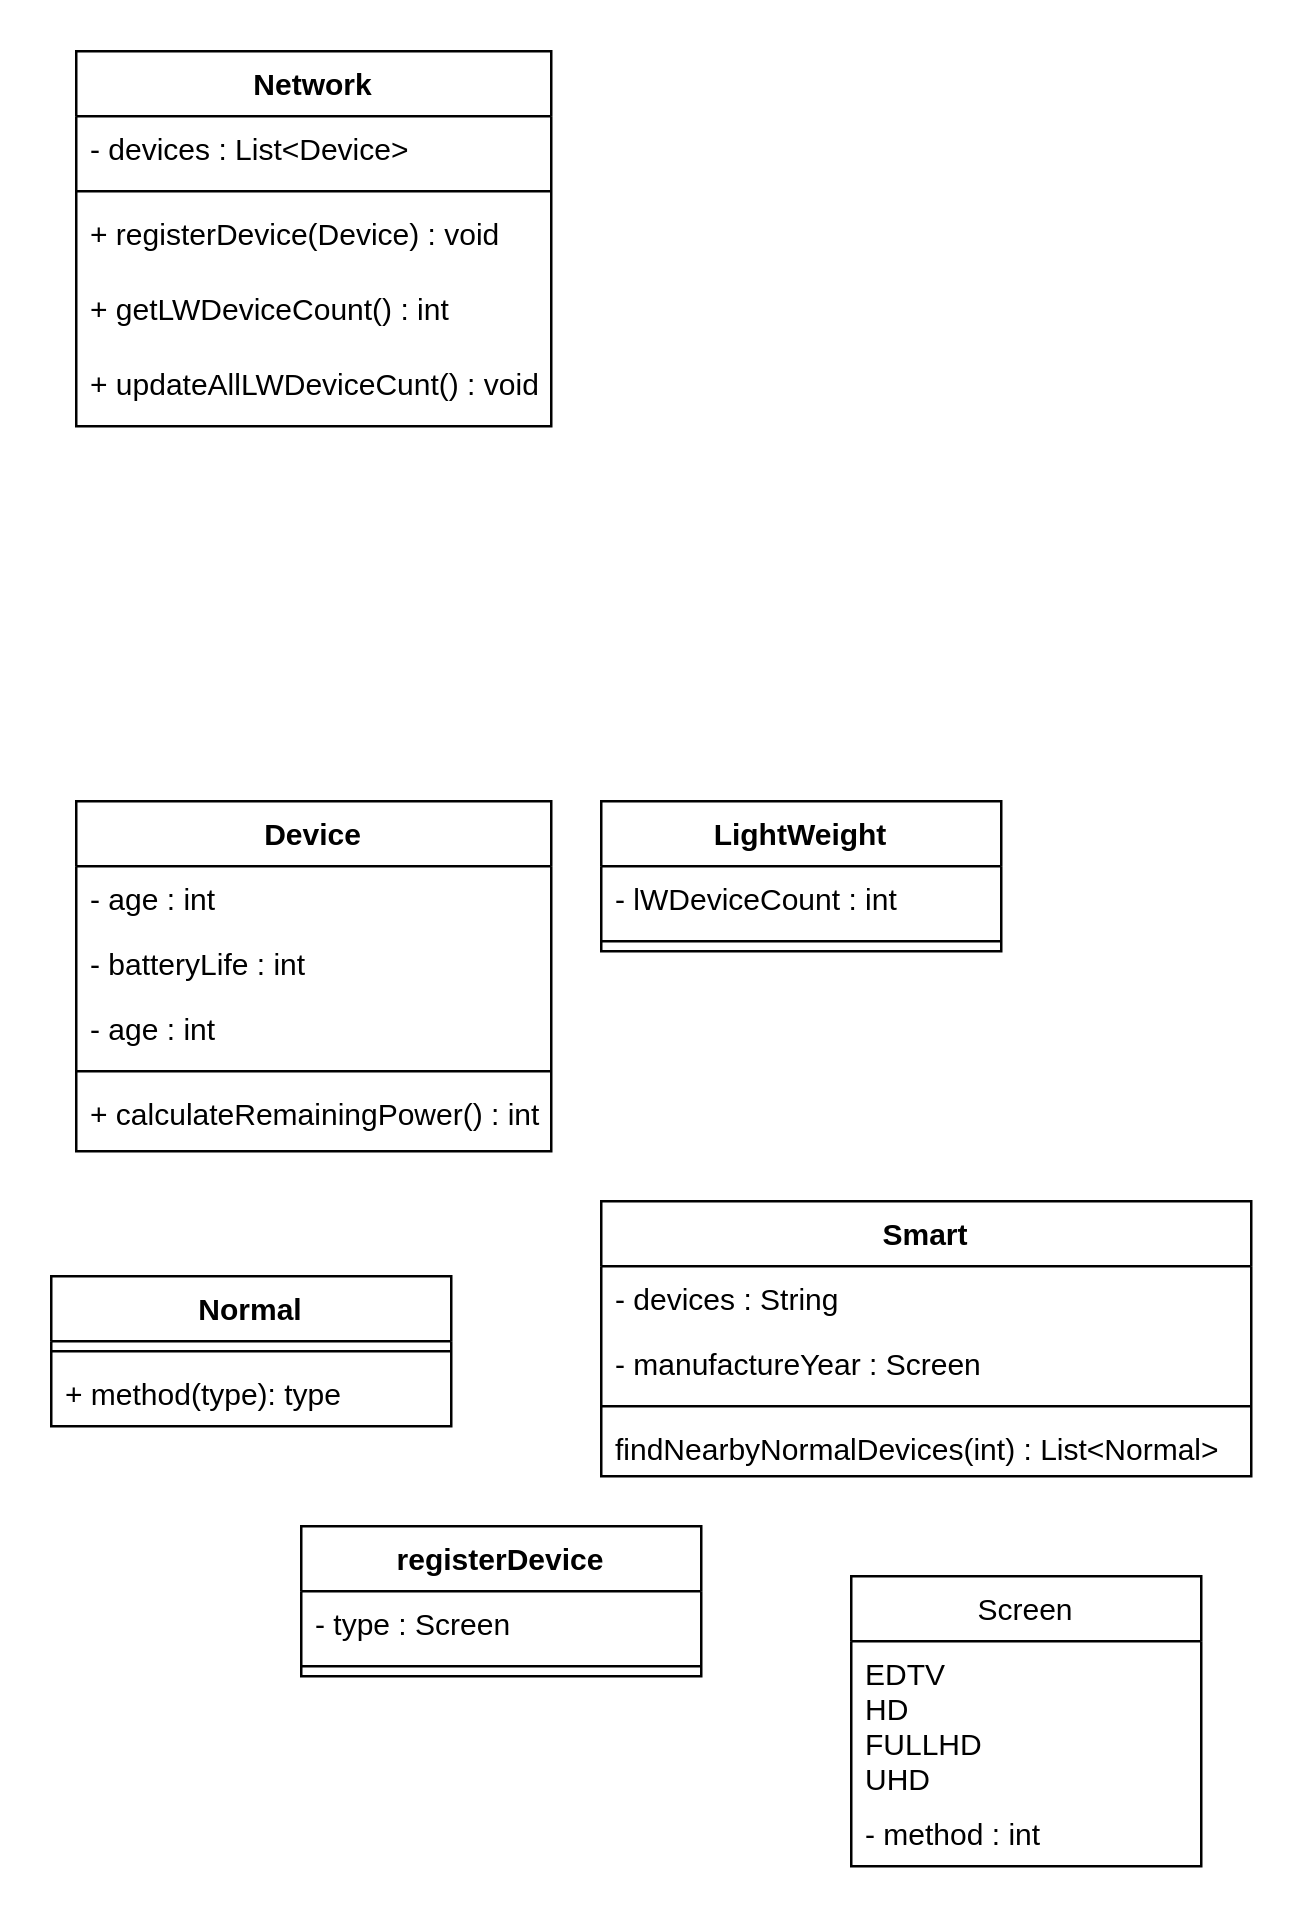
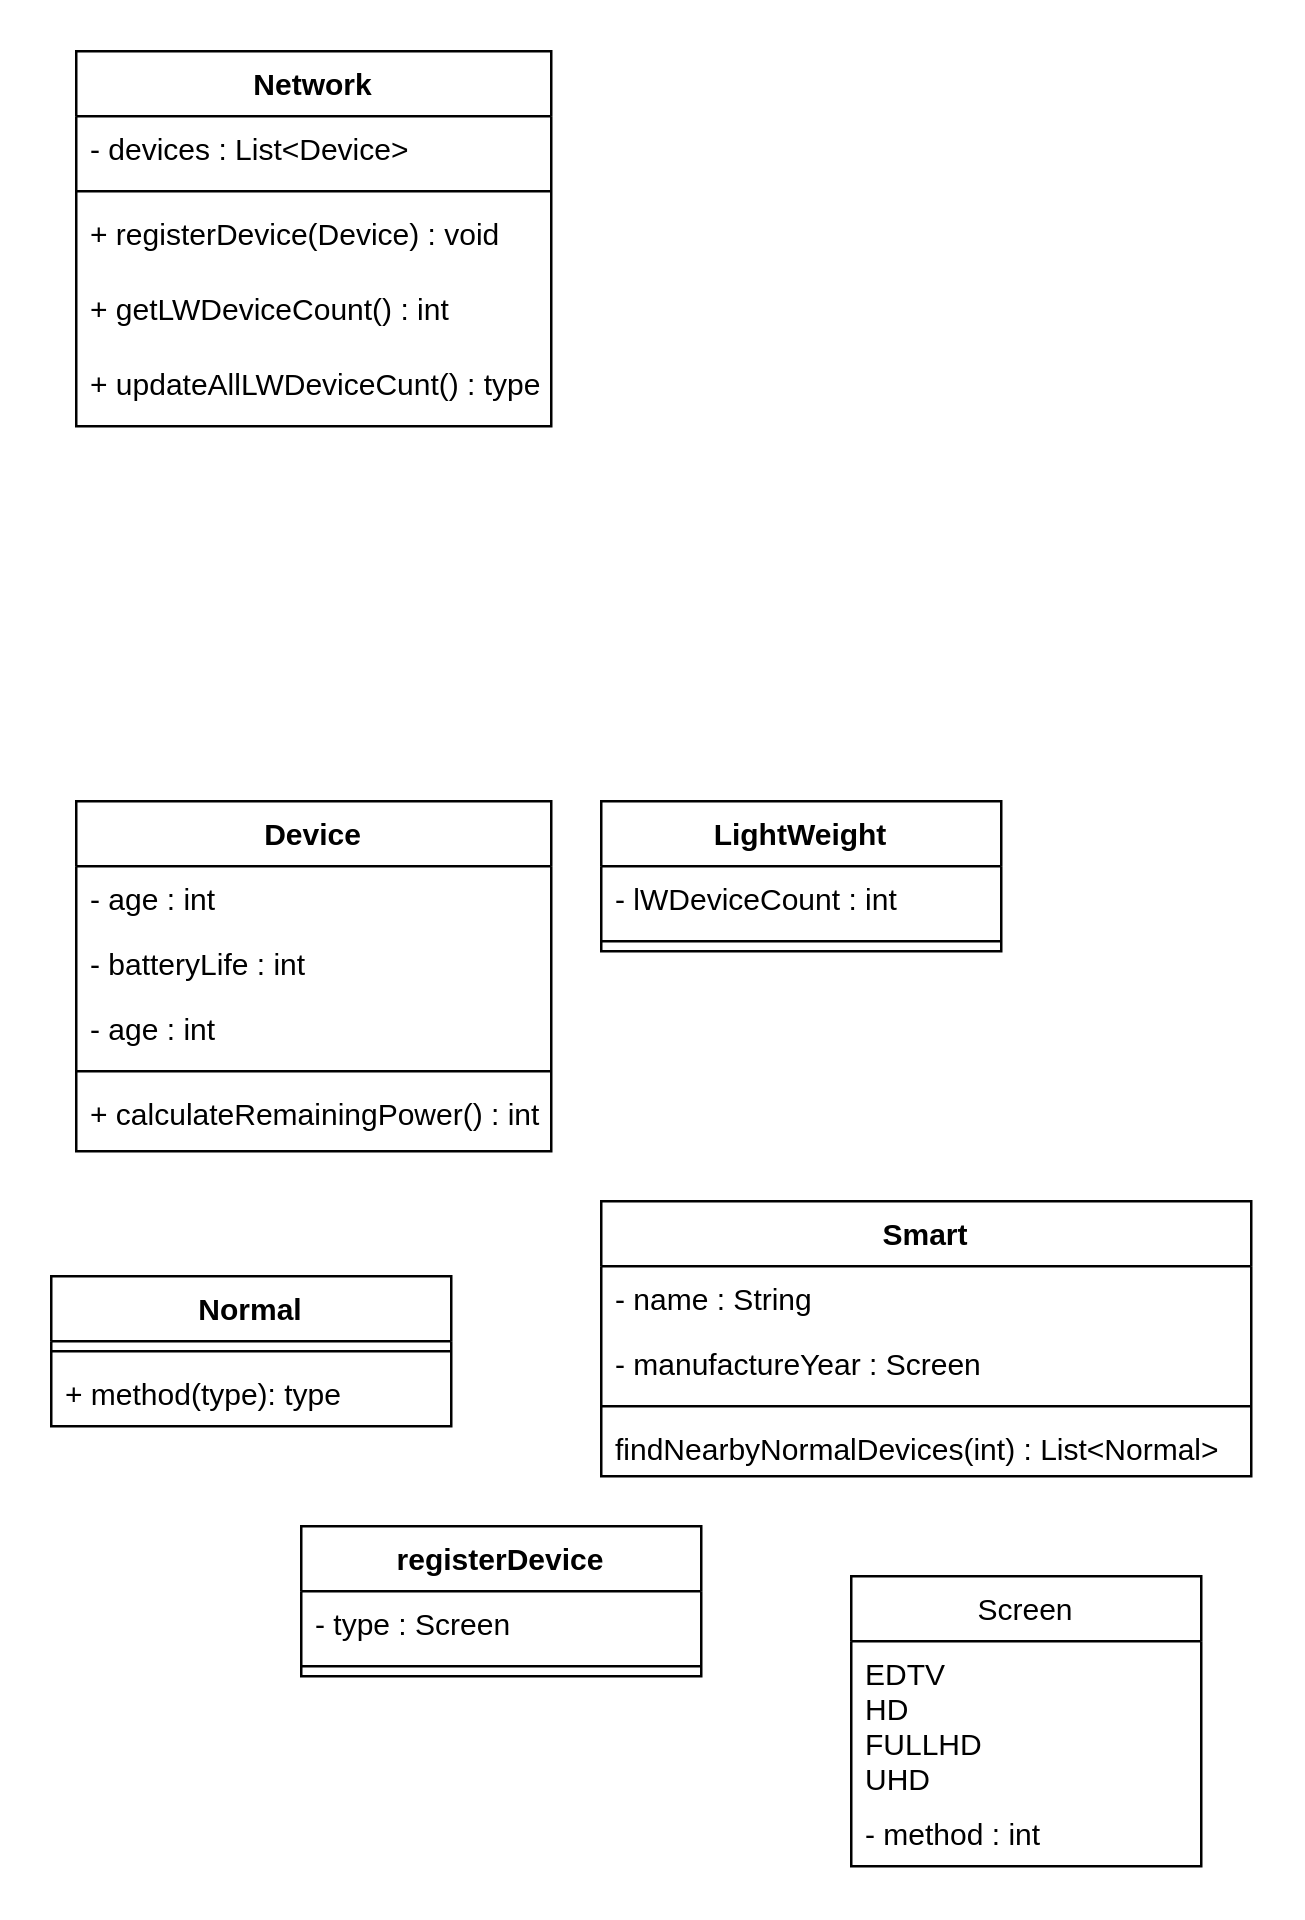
- <mxCell id="7" value="+ updateAllLWDeviceCunt() : void" style="text;strokeColor=none;fillColor=none;align=left;verticalAlign=top;spacingLeft=4;spacingRight=4;overflow=hidden;rotatable=0;points=[[0,0.5],[1,0.5]];portConstraint=eastwest;" vertex="1" parent="2"><mxGeometry y="120" width="190" height="30" as="geometry" /></mxCell>
+ <mxCell id="7" value="+ updateAllLWDeviceCunt() : type" style="text;strokeColor=none;fillColor=none;align=left;verticalAlign=top;spacingLeft=4;spacingRight=4;overflow=hidden;rotatable=0;points=[[0,0.5],[1,0.5]];portConstraint=eastwest;" vertex="1" parent="2"><mxGeometry y="120" width="190" height="30" as="geometry" /></mxCell>
- <mxCell id="18" value="- devices : String" style="text;strokeColor=none;fillColor=none;align=left;verticalAlign=top;spacingLeft=4;spacingRight=4;overflow=hidden;rotatable=0;points=[[0,0.5],[1,0.5]];portConstraint=eastwest;" vertex="1" parent="17"><mxGeometry y="26" width="260" height="26" as="geometry" /></mxCell>
+ <mxCell id="18" value="- name : String" style="text;strokeColor=none;fillColor=none;align=left;verticalAlign=top;spacingLeft=4;spacingRight=4;overflow=hidden;rotatable=0;points=[[0,0.5],[1,0.5]];portConstraint=eastwest;" vertex="1" parent="17"><mxGeometry y="26" width="260" height="26" as="geometry" /></mxCell>
